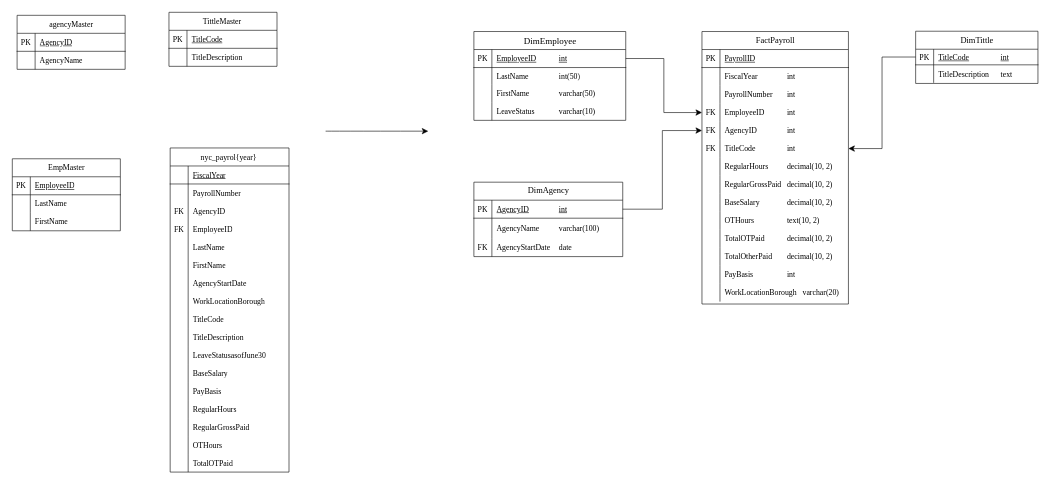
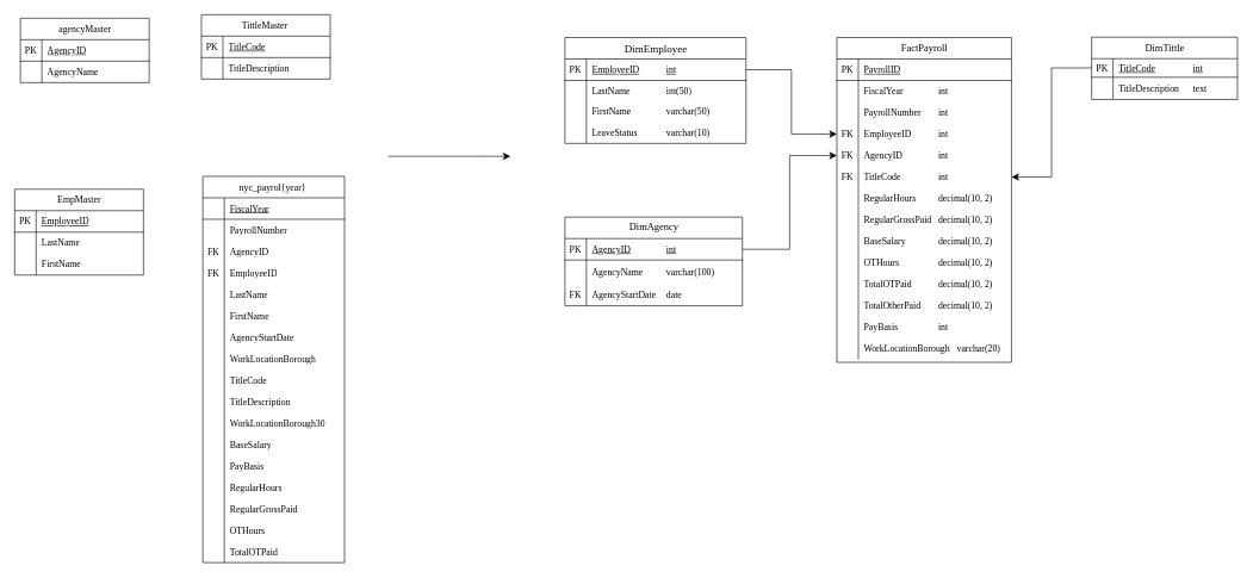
- <mxCell id="108" value="&lt;span style=&quot;font-size: 13px;&quot;&gt;OTHours&lt;span style=&quot;white-space: pre;&quot;&gt;&#09;&lt;/span&gt;&lt;span style=&quot;white-space: pre;&quot;&gt;&#09;&lt;/span&gt;&lt;span style=&quot;white-space: pre;&quot;&gt;&#09;&lt;/span&gt;&lt;/span&gt;&lt;span style=&quot;white-space: pre;&quot;&gt;text(10, 2)&lt;/span&gt;" style="shape=partialRectangle;connectable=0;fillColor=none;top=0;left=0;bottom=0;right=0;align=left;spacingLeft=6;overflow=hidden;whiteSpace=wrap;html=1;fontFamily=Garamond;fontStyle=0;fontSize=13;" vertex="1" parent="106"><mxGeometry x="30" width="214" height="30" as="geometry"><mxRectangle width="214" height="30" as="alternateBounds" /></mxGeometry></mxCell>
+ <mxCell id="108" value="&lt;span style=&quot;font-size: 13px;&quot;&gt;OTHours&lt;span style=&quot;white-space: pre;&quot;&gt;&#09;&lt;/span&gt;&lt;span style=&quot;white-space: pre;&quot;&gt;&#09;&lt;/span&gt;&lt;span style=&quot;white-space: pre;&quot;&gt;&#09;&lt;/span&gt;&lt;/span&gt;&lt;span style=&quot;white-space: pre;&quot;&gt;decimal(10, 2)&lt;/span&gt;" style="shape=partialRectangle;connectable=0;fillColor=none;top=0;left=0;bottom=0;right=0;align=left;spacingLeft=6;overflow=hidden;whiteSpace=wrap;html=1;fontFamily=Garamond;fontStyle=0;fontSize=13;" vertex="1" parent="106"><mxGeometry x="30" width="214" height="30" as="geometry"><mxRectangle width="214" height="30" as="alternateBounds" /></mxGeometry></mxCell>
- <mxCell id="59" value="&lt;span style=&quot;font-size: 13px;&quot;&gt;LeaveStatusasofJune30&lt;/span&gt;" style="shape=partialRectangle;connectable=0;fillColor=none;top=0;left=0;bottom=0;right=0;align=left;spacingLeft=6;overflow=hidden;whiteSpace=wrap;html=1;fontFamily=Garamond;fontStyle=0;fontSize=13;" vertex="1" parent="57"><mxGeometry x="30" width="168" height="30" as="geometry"><mxRectangle width="168" height="30" as="alternateBounds" /></mxGeometry></mxCell>
+ <mxCell id="59" value="&lt;span style=&quot;font-size: 13px;&quot;&gt;WorkLocationBorough30&lt;/span&gt;" style="shape=partialRectangle;connectable=0;fillColor=none;top=0;left=0;bottom=0;right=0;align=left;spacingLeft=6;overflow=hidden;whiteSpace=wrap;html=1;fontFamily=Garamond;fontStyle=0;fontSize=13;" vertex="1" parent="57"><mxGeometry x="30" width="168" height="30" as="geometry"><mxRectangle width="168" height="30" as="alternateBounds" /></mxGeometry></mxCell>
